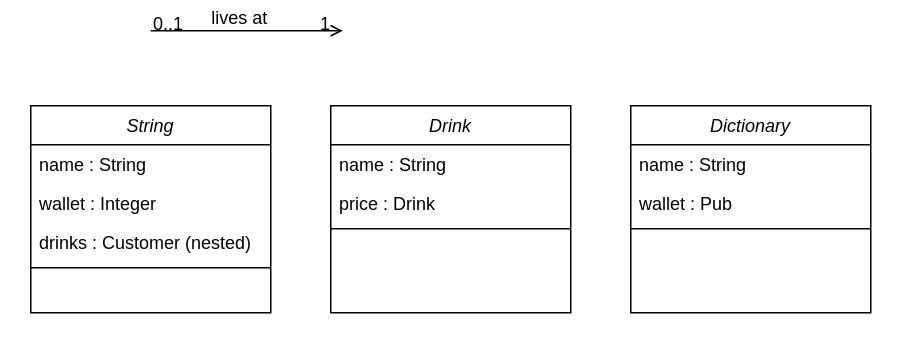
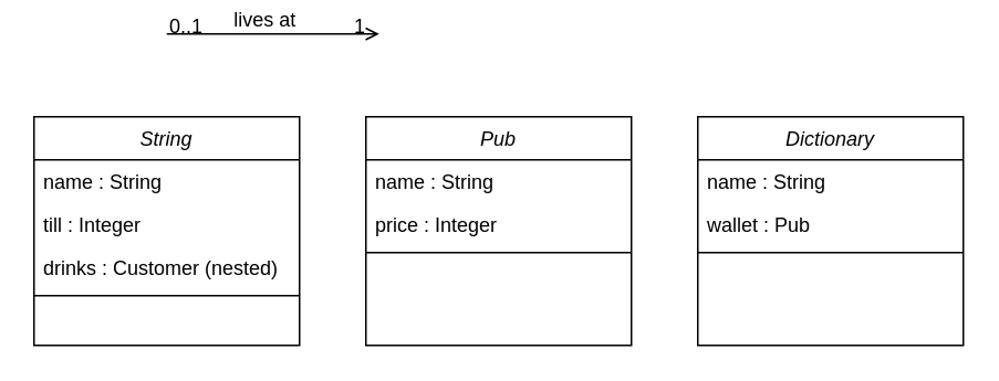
- <mxCell id="12" value="Drink" style="swimlane;fontStyle=2;align=center;verticalAlign=top;childLayout=stackLayout;horizontal=1;startSize=26;horizontalStack=0;resizeParent=1;resizeLast=0;collapsible=1;marginBottom=0;rounded=0;shadow=0;strokeWidth=1;" vertex="1" parent="1"><mxGeometry x="220" y="70" width="160" height="138" as="geometry"><mxRectangle x="230" y="140" width="160" height="26" as="alternateBounds" /></mxGeometry></mxCell>
+ <mxCell id="12" value="Pub" style="swimlane;fontStyle=2;align=center;verticalAlign=top;childLayout=stackLayout;horizontal=1;startSize=26;horizontalStack=0;resizeParent=1;resizeLast=0;collapsible=1;marginBottom=0;rounded=0;shadow=0;strokeWidth=1;" vertex="1" parent="1"><mxGeometry x="220" y="70" width="160" height="138" as="geometry"><mxRectangle x="230" y="140" width="160" height="26" as="alternateBounds" /></mxGeometry></mxCell>
- <mxCell id="4" value="wallet : Integer" style="text;align=left;verticalAlign=top;spacingLeft=4;spacingRight=4;overflow=hidden;rotatable=0;points=[[0,0.5],[1,0.5]];portConstraint=eastwest;rounded=0;shadow=0;html=0;" parent="2" vertex="1"><mxGeometry y="52" width="160" height="26" as="geometry" /></mxCell>
+ <mxCell id="4" value="till : Integer" style="text;align=left;verticalAlign=top;spacingLeft=4;spacingRight=4;overflow=hidden;rotatable=0;points=[[0,0.5],[1,0.5]];portConstraint=eastwest;rounded=0;shadow=0;html=0;" parent="2" vertex="1"><mxGeometry y="52" width="160" height="26" as="geometry" /></mxCell>
- <mxCell id="14" value="price : Drink" style="text;align=left;verticalAlign=top;spacingLeft=4;spacingRight=4;overflow=hidden;rotatable=0;points=[[0,0.5],[1,0.5]];portConstraint=eastwest;rounded=0;shadow=0;html=0;" vertex="1" parent="12"><mxGeometry y="52" width="160" height="26" as="geometry" /></mxCell>
+ <mxCell id="14" value="price : Integer" style="text;align=left;verticalAlign=top;spacingLeft=4;spacingRight=4;overflow=hidden;rotatable=0;points=[[0,0.5],[1,0.5]];portConstraint=eastwest;rounded=0;shadow=0;html=0;" vertex="1" parent="12"><mxGeometry y="52" width="160" height="26" as="geometry" /></mxCell>
